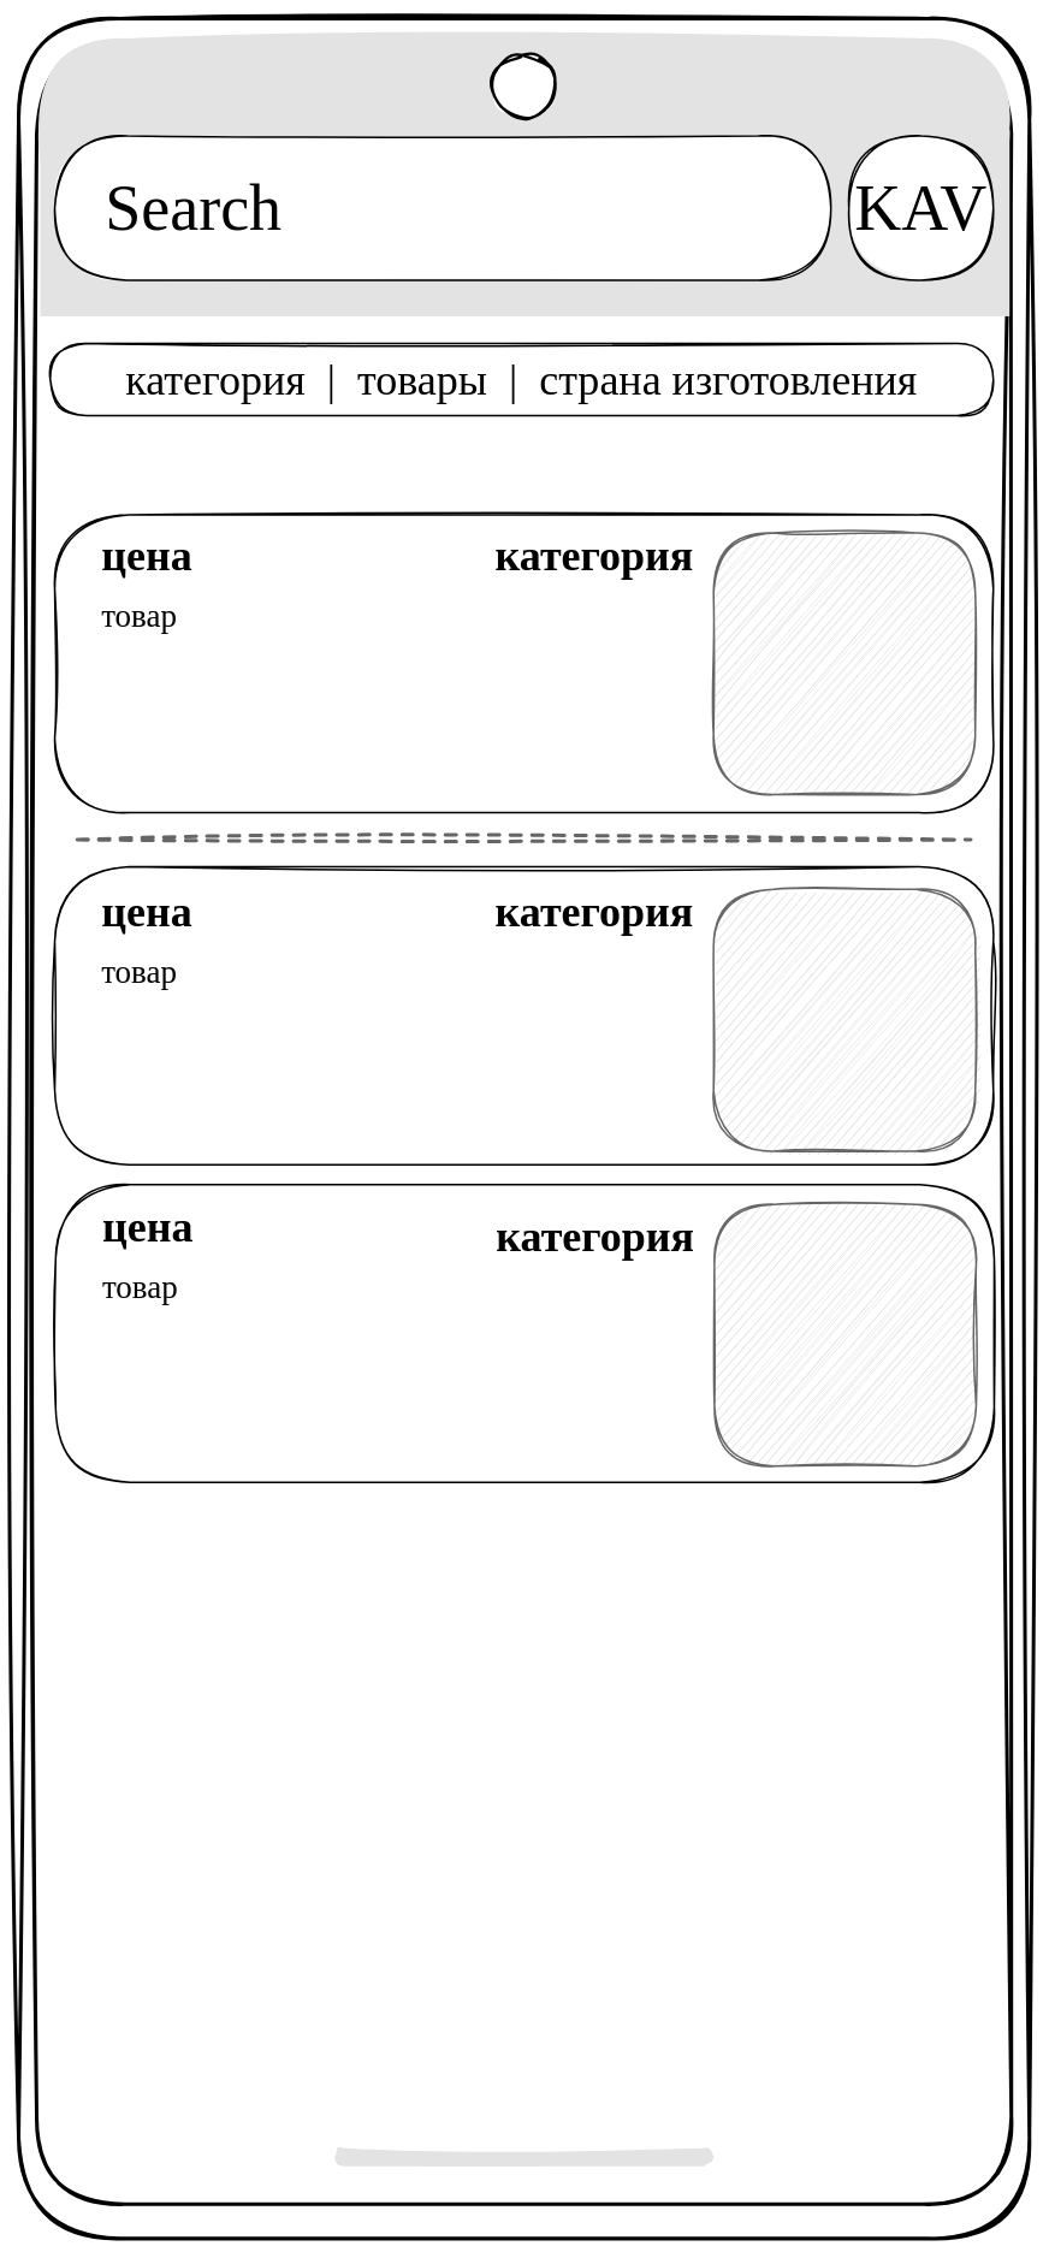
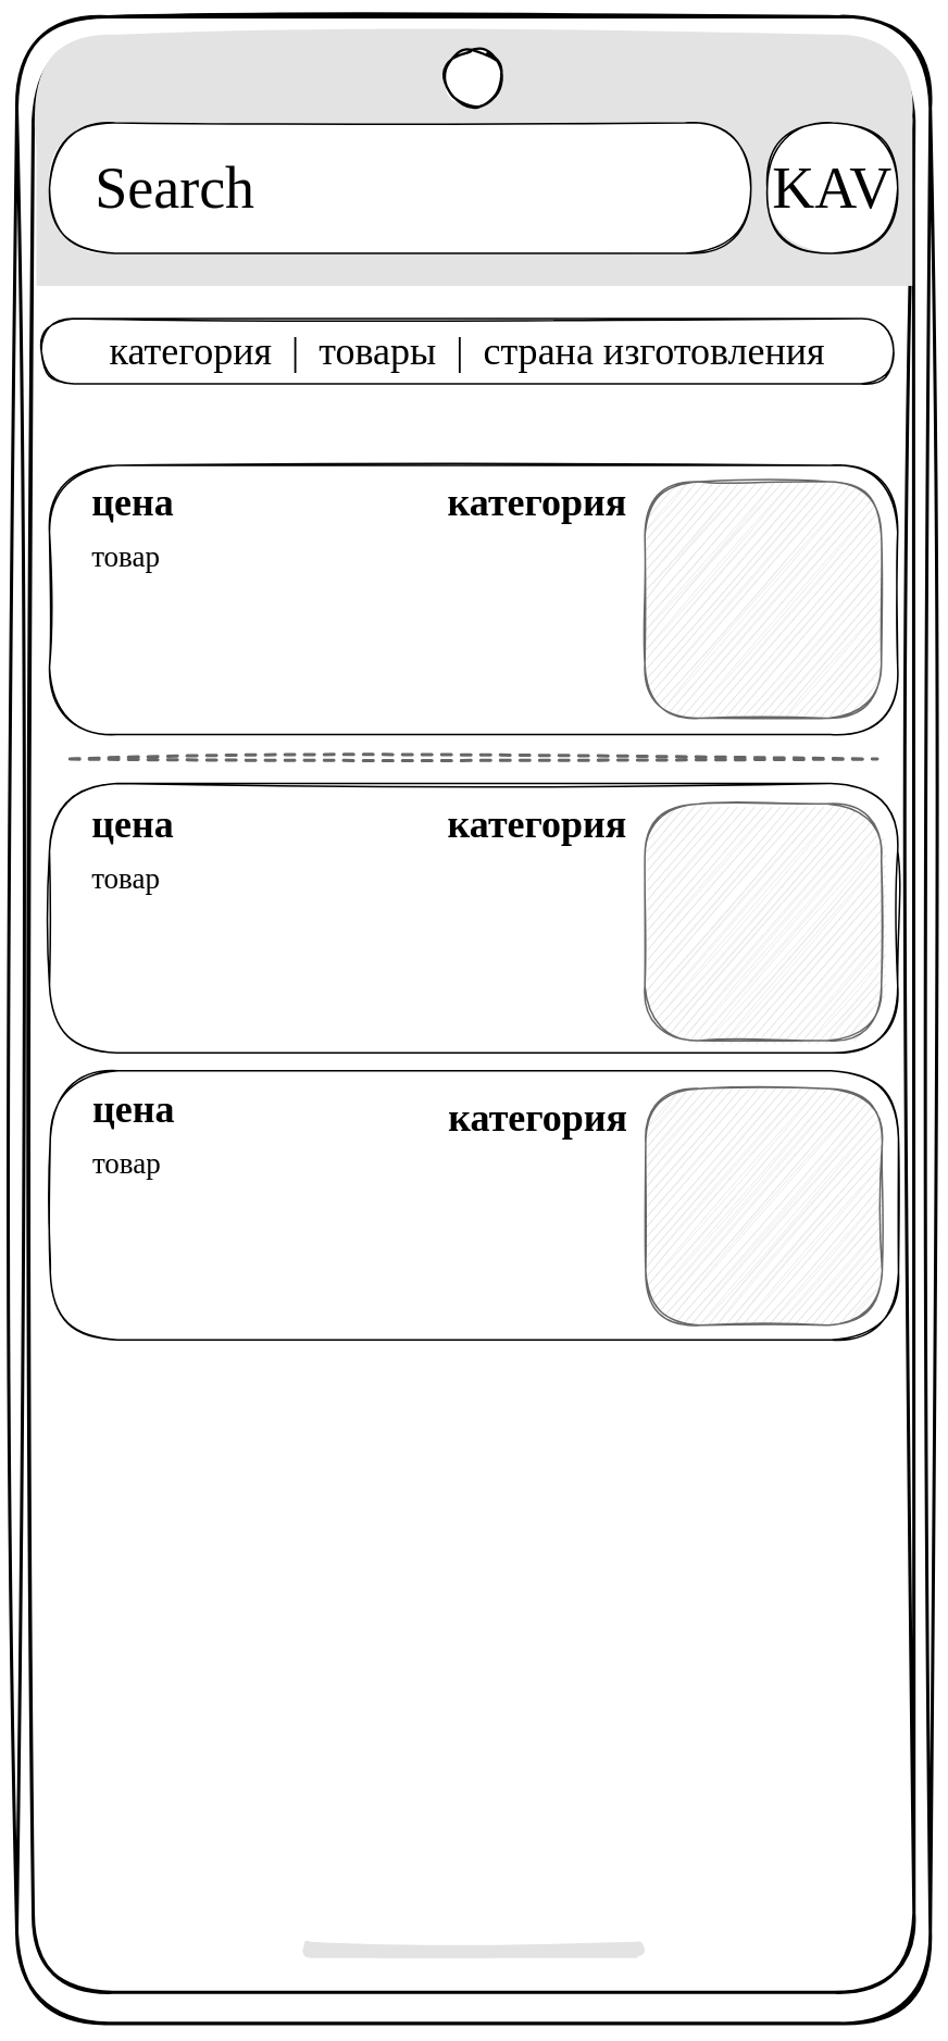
- <mxCell id="10" value="&lt;font style=&quot;font-size: 48px;&quot;&gt;категория&amp;nbsp; |&amp;nbsp; товары&amp;nbsp; |&amp;nbsp; страна изготовления&lt;/font&gt;" style="rounded=1;whiteSpace=wrap;html=1;arcSize=50;flipH=0;strokeWidth=2;glass=0;shadow=0;fillColor=#FFFFFF;strokeColor=default;gradientColor=none;fillStyle=auto;fontFamily=Georgia;sketch=1;curveFitting=1;jiggle=2;" parent="1" vertex="1"><mxGeometry x="55" y="380" width="1045" height="80" as="geometry" /></mxCell>
+ <mxCell id="10" value="&lt;font style=&quot;font-size: 48px;&quot;&gt;категория&amp;nbsp; |&amp;nbsp; товары&amp;nbsp; |&amp;nbsp; страна изготовления&lt;/font&gt;" style="rounded=1;whiteSpace=wrap;html=1;arcSize=50;flipH=0;strokeWidth=2;glass=0;shadow=0;fillColor=#FFFFFF;strokeColor=default;gradientColor=none;fillStyle=auto;fontFamily=Georgia;sketch=1;curveFitting=1;jiggle=2;" parent="1" vertex="1"><mxGeometry x="50" y="390" width="1045" height="80" as="geometry" /></mxCell>
